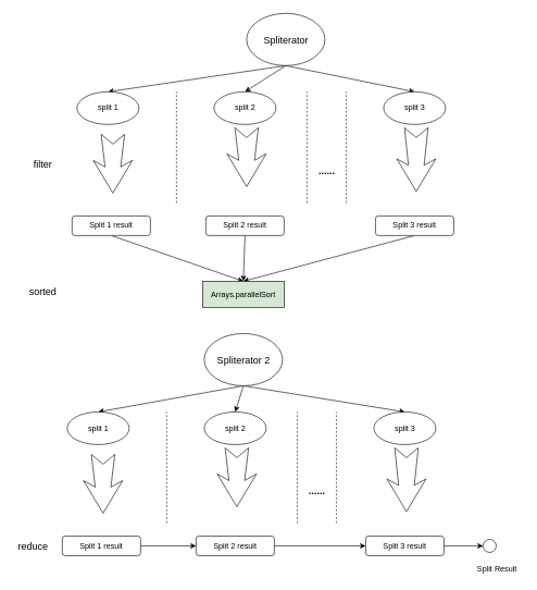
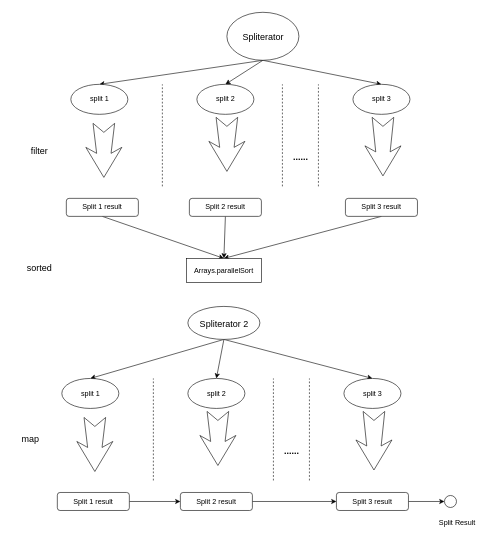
- <mxCell id="22" value="Arrays.parallelSort" style="rounded=0;whiteSpace=wrap;html=1;fillColor=#d5e8d4;" vertex="1" parent="1"><mxGeometry x="310" y="430" width="125" height="40" as="geometry" /></mxCell>
+ <mxCell id="22" value="Arrays.parallelSort" style="rounded=0;whiteSpace=wrap;html=1;" vertex="1" parent="1"><mxGeometry x="310" y="430" width="125" height="40" as="geometry" /></mxCell>
- <mxCell id="28" value="&lt;font style=&quot;font-size: 15px&quot;&gt;Spliterator 2&lt;/font&gt;" style="ellipse;whiteSpace=wrap;html=1;" vertex="1" parent="1"><mxGeometry x="312.5" y="510" width="120" height="80" as="geometry" /></mxCell>
+ <mxCell id="28" value="&lt;font style=&quot;font-size: 15px&quot;&gt;Spliterator 2&lt;/font&gt;" style="ellipse;whiteSpace=wrap;html=1;" vertex="1" parent="1"><mxGeometry x="312.5" y="510" width="120" height="55" as="geometry" /></mxCell>
+ <mxCell id="45" value="&lt;span style=&quot;font-size: 15px&quot;&gt;map&lt;/span&gt;" style="text;html=1;align=center;verticalAlign=middle;resizable=0;points=[];autosize=1;" vertex="1" parent="1"><mxGeometry x="30" y="720" width="40" height="20" as="geometry" /></mxCell>
- <mxCell id="48" value="&lt;span style=&quot;font-size: 15px&quot;&gt;reduce&lt;/span&gt;" style="text;html=1;align=center;verticalAlign=middle;resizable=0;points=[];autosize=1;" vertex="1" parent="1"><mxGeometry x="20" y="825" width="60" height="20" as="geometry" /></mxCell>
